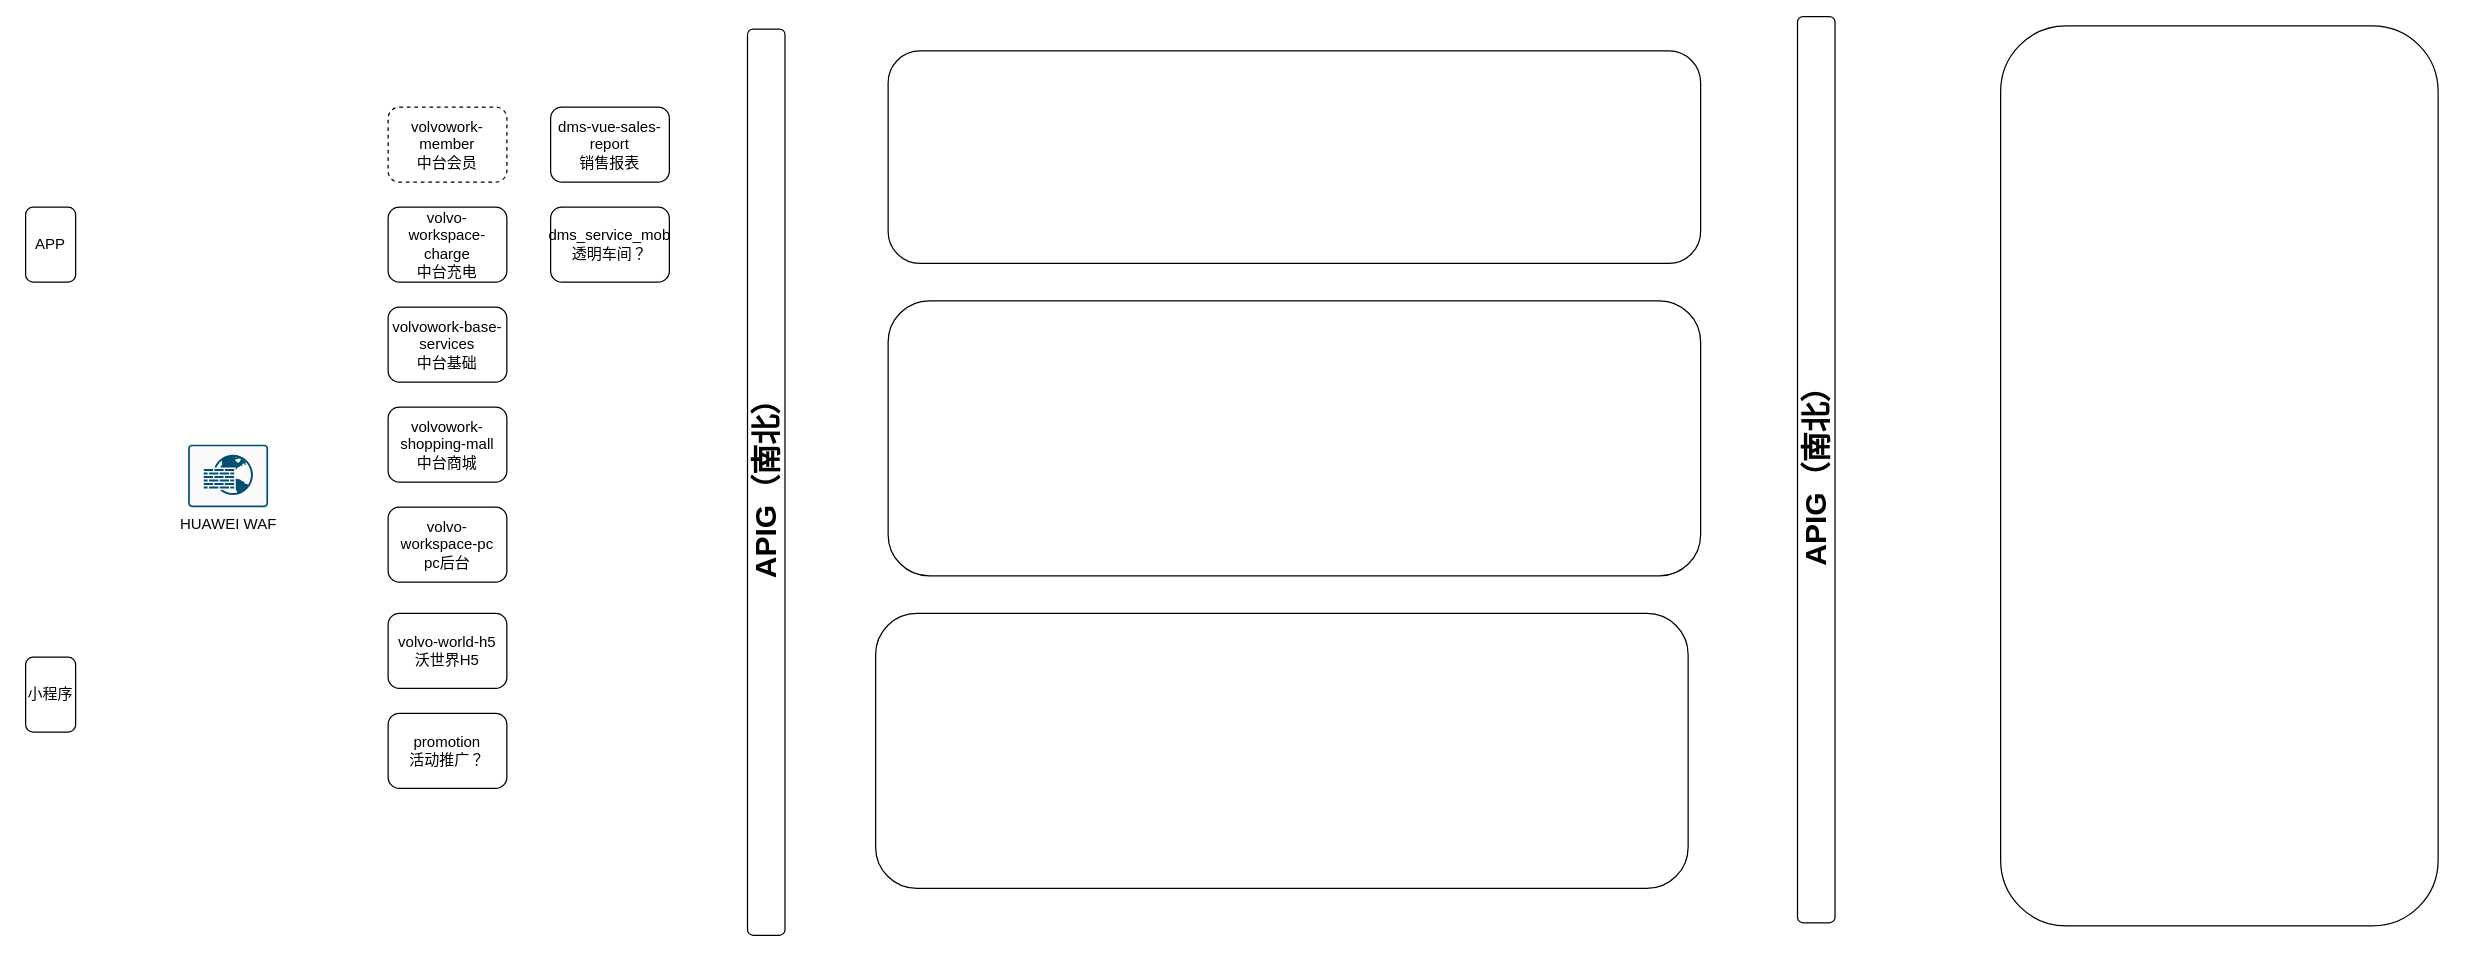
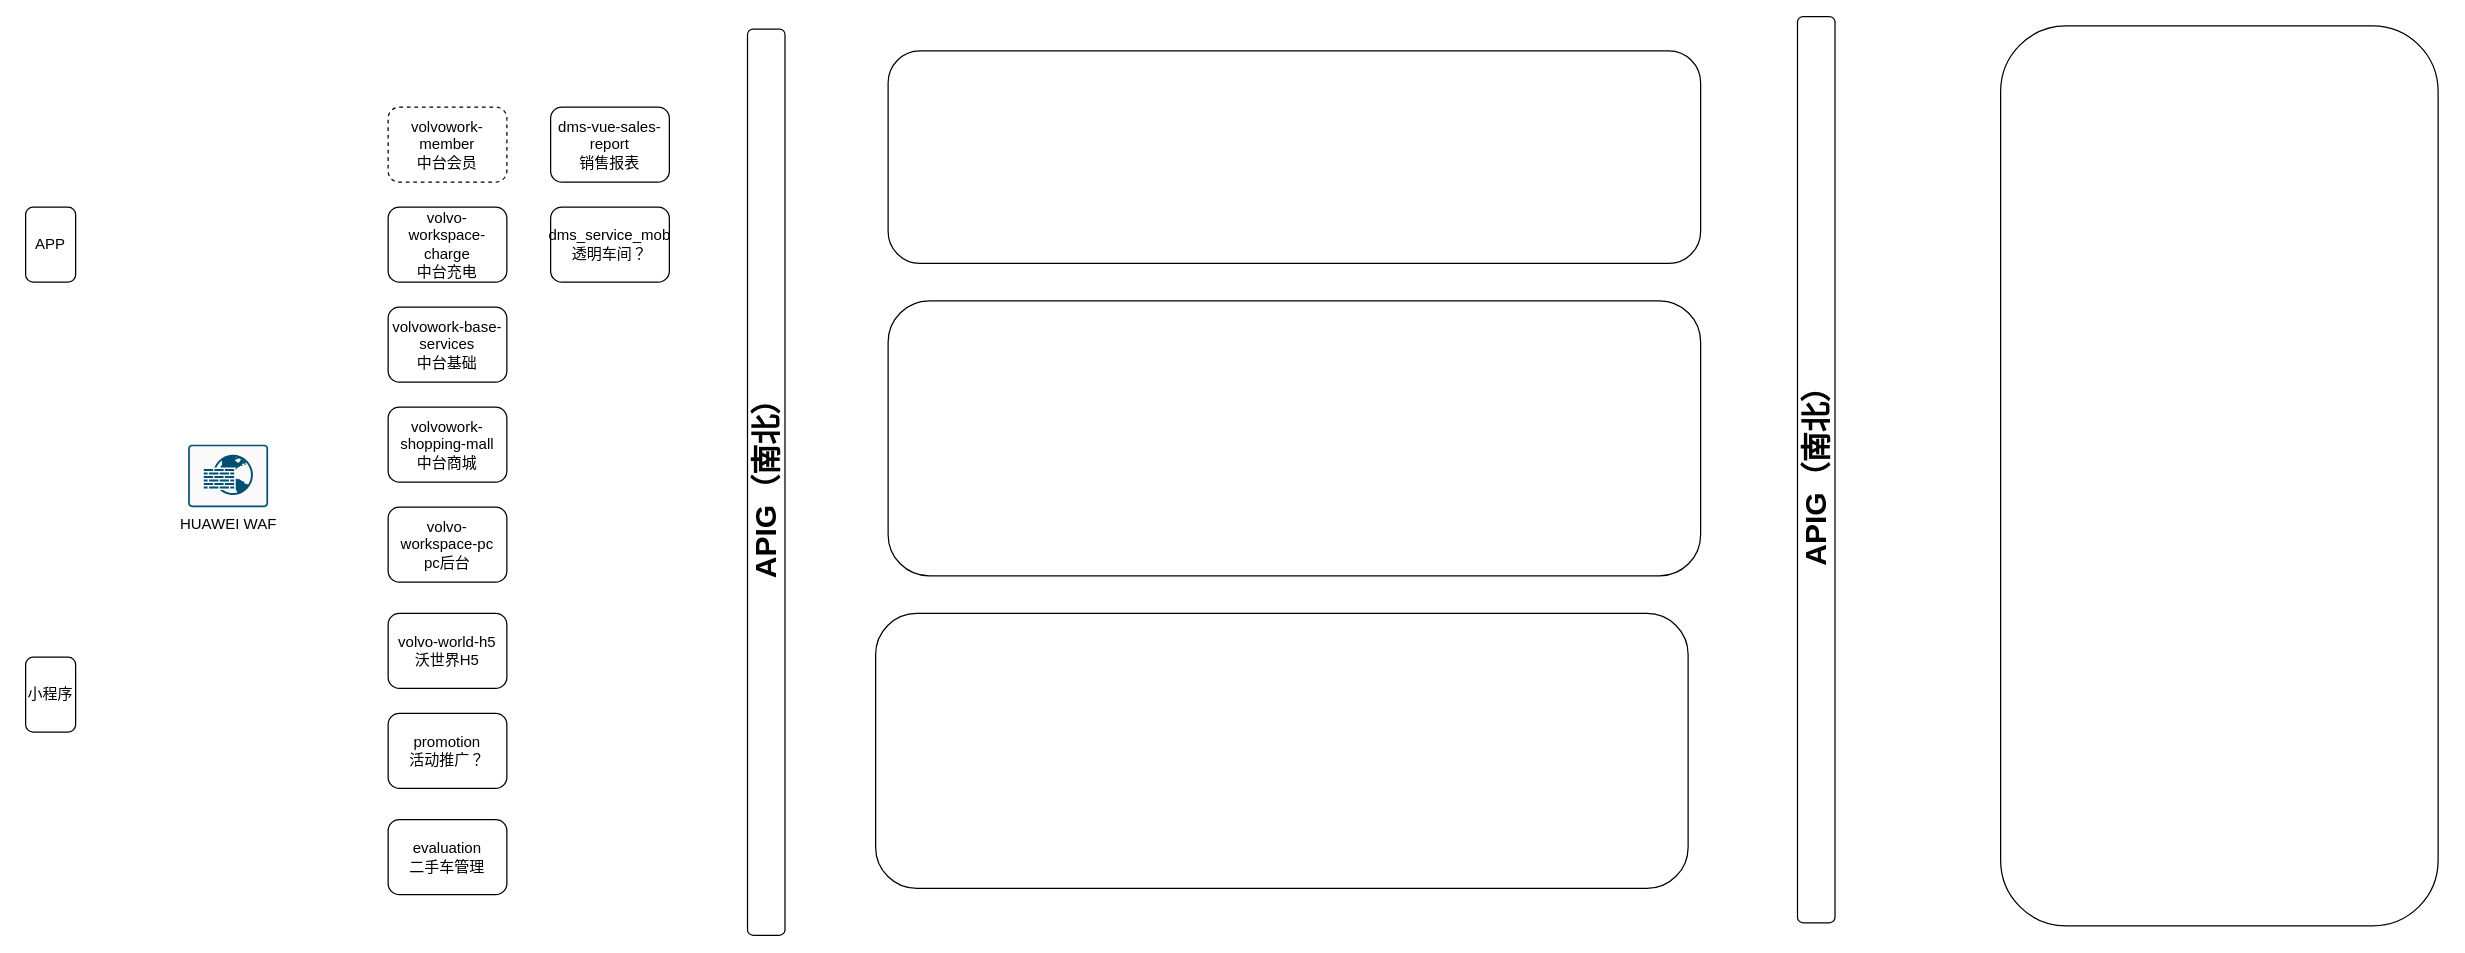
+ <mxCell id="18" value="evaluation&lt;br&gt;二手车管理" style="rounded=1;whiteSpace=wrap;html=1;" vertex="1" parent="1"><mxGeometry x="310" y="655" width="95" height="60" as="geometry" /></mxCell>
